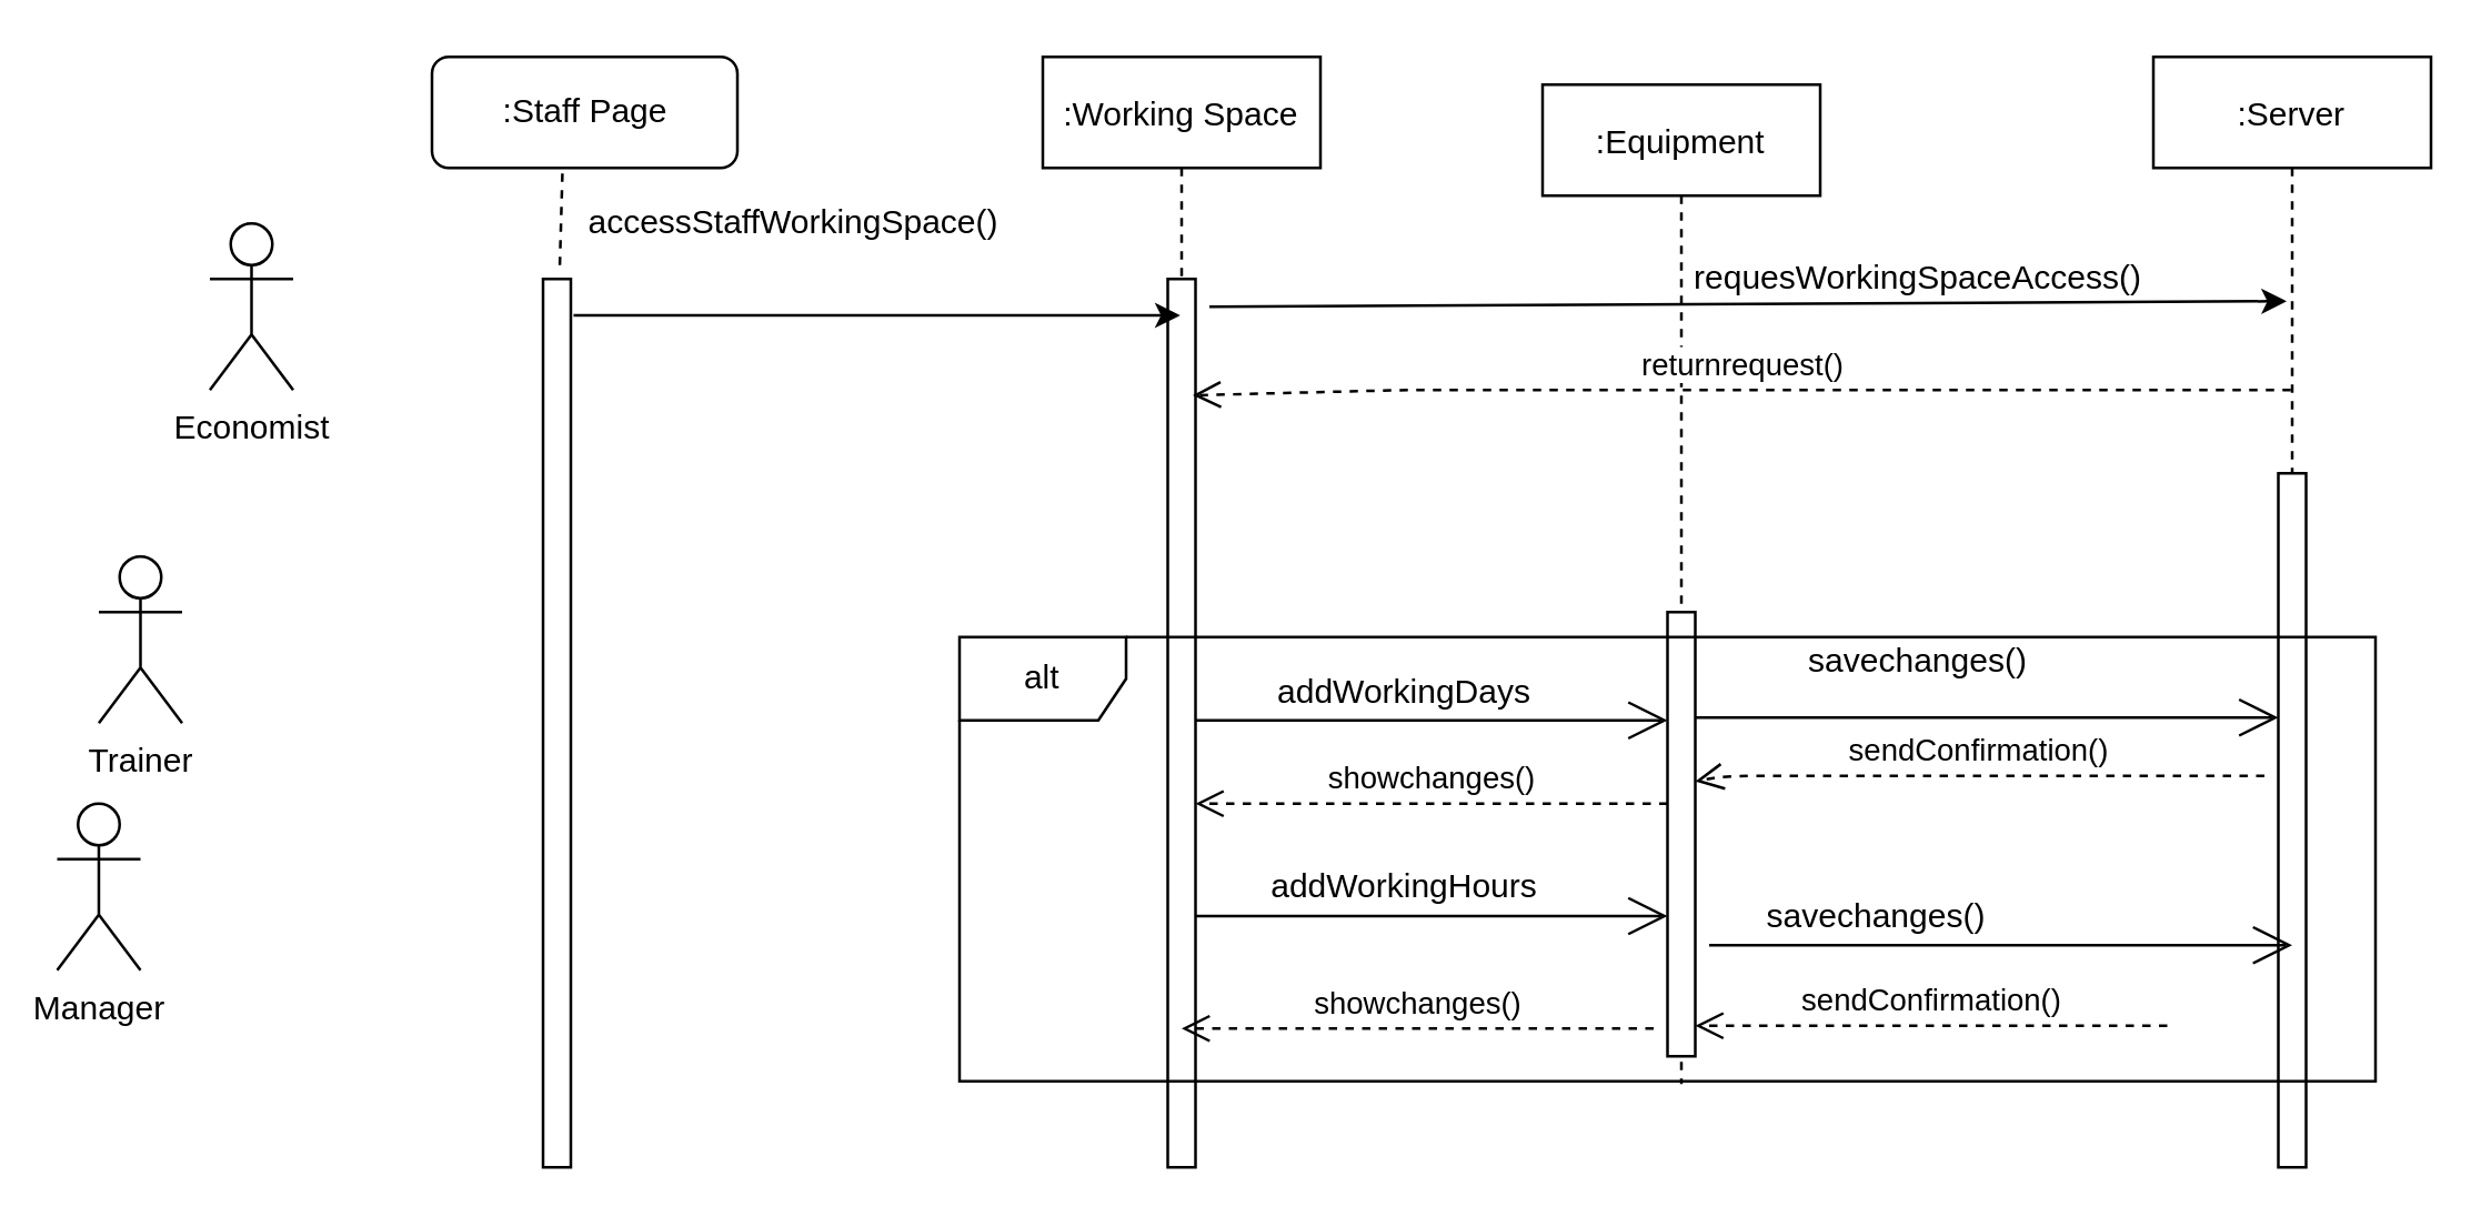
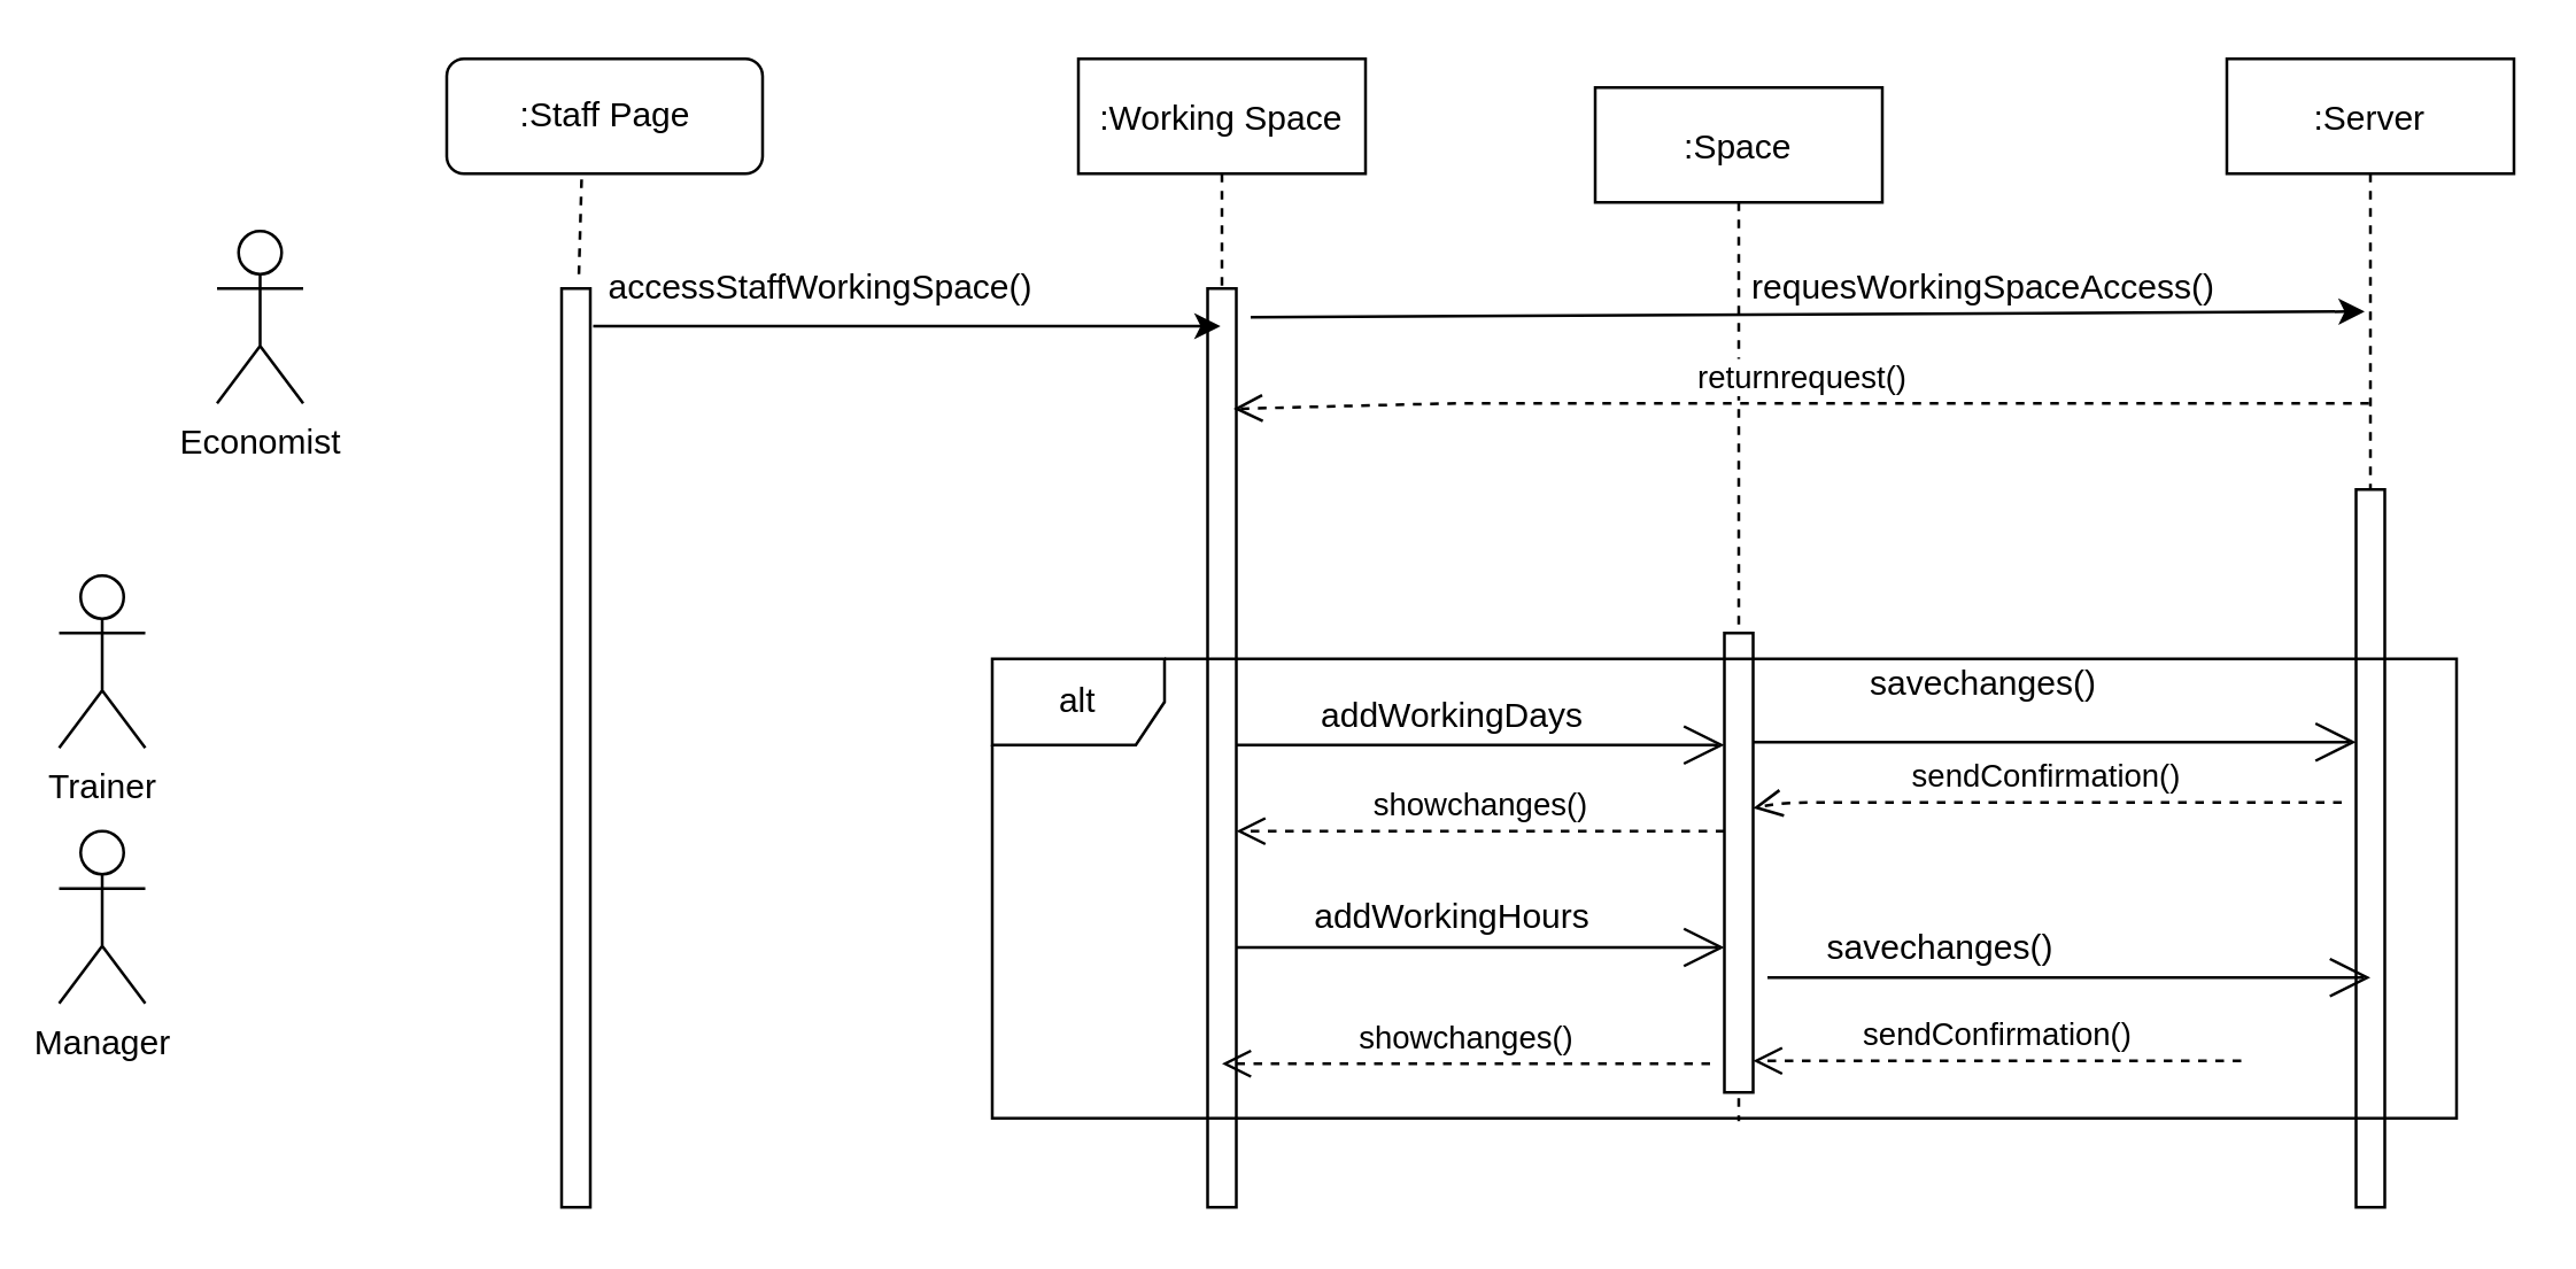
- <mxCell id="9" value=":Equipment" style="shape=umlLifeline;perimeter=lifelinePerimeter;container=1;collapsible=0;recursiveResize=0;rounded=0;shadow=0;strokeWidth=1;" vertex="1" parent="1"><mxGeometry x="555" y="30" width="100" height="360" as="geometry" /></mxCell>
+ <mxCell id="9" value=":Space" style="shape=umlLifeline;perimeter=lifelinePerimeter;container=1;collapsible=0;recursiveResize=0;rounded=0;shadow=0;strokeWidth=1;" vertex="1" parent="1"><mxGeometry x="555" y="30" width="100" height="360" as="geometry" /></mxCell>
- <mxCell id="11" value="accessStaffWorkingSpace()" style="text;html=1;align=center;verticalAlign=middle;resizable=0;points=[];autosize=1;strokeColor=none;" vertex="1" parent="1"><mxGeometry x="205" y="70" width="160" height="20" as="geometry" /></mxCell>
+ <mxCell id="11" value="accessStaffWorkingSpace()" style="text;html=1;align=center;verticalAlign=middle;resizable=0;points=[];autosize=1;strokeColor=none;" vertex="1" parent="1"><mxGeometry x="205" y="90" width="160" height="20" as="geometry" /></mxCell>
- <mxCell id="28" value="Trainer" style="shape=umlActor;verticalLabelPosition=bottom;verticalAlign=top;html=1;outlineConnect=0;" vertex="1" parent="1"><mxGeometry x="35" y="200" width="30" height="60" as="geometry" /></mxCell>
+ <mxCell id="28" value="Trainer" style="shape=umlActor;verticalLabelPosition=bottom;verticalAlign=top;html=1;outlineConnect=0;" vertex="1" parent="1"><mxGeometry x="20" y="200" width="30" height="60" as="geometry" /></mxCell>
